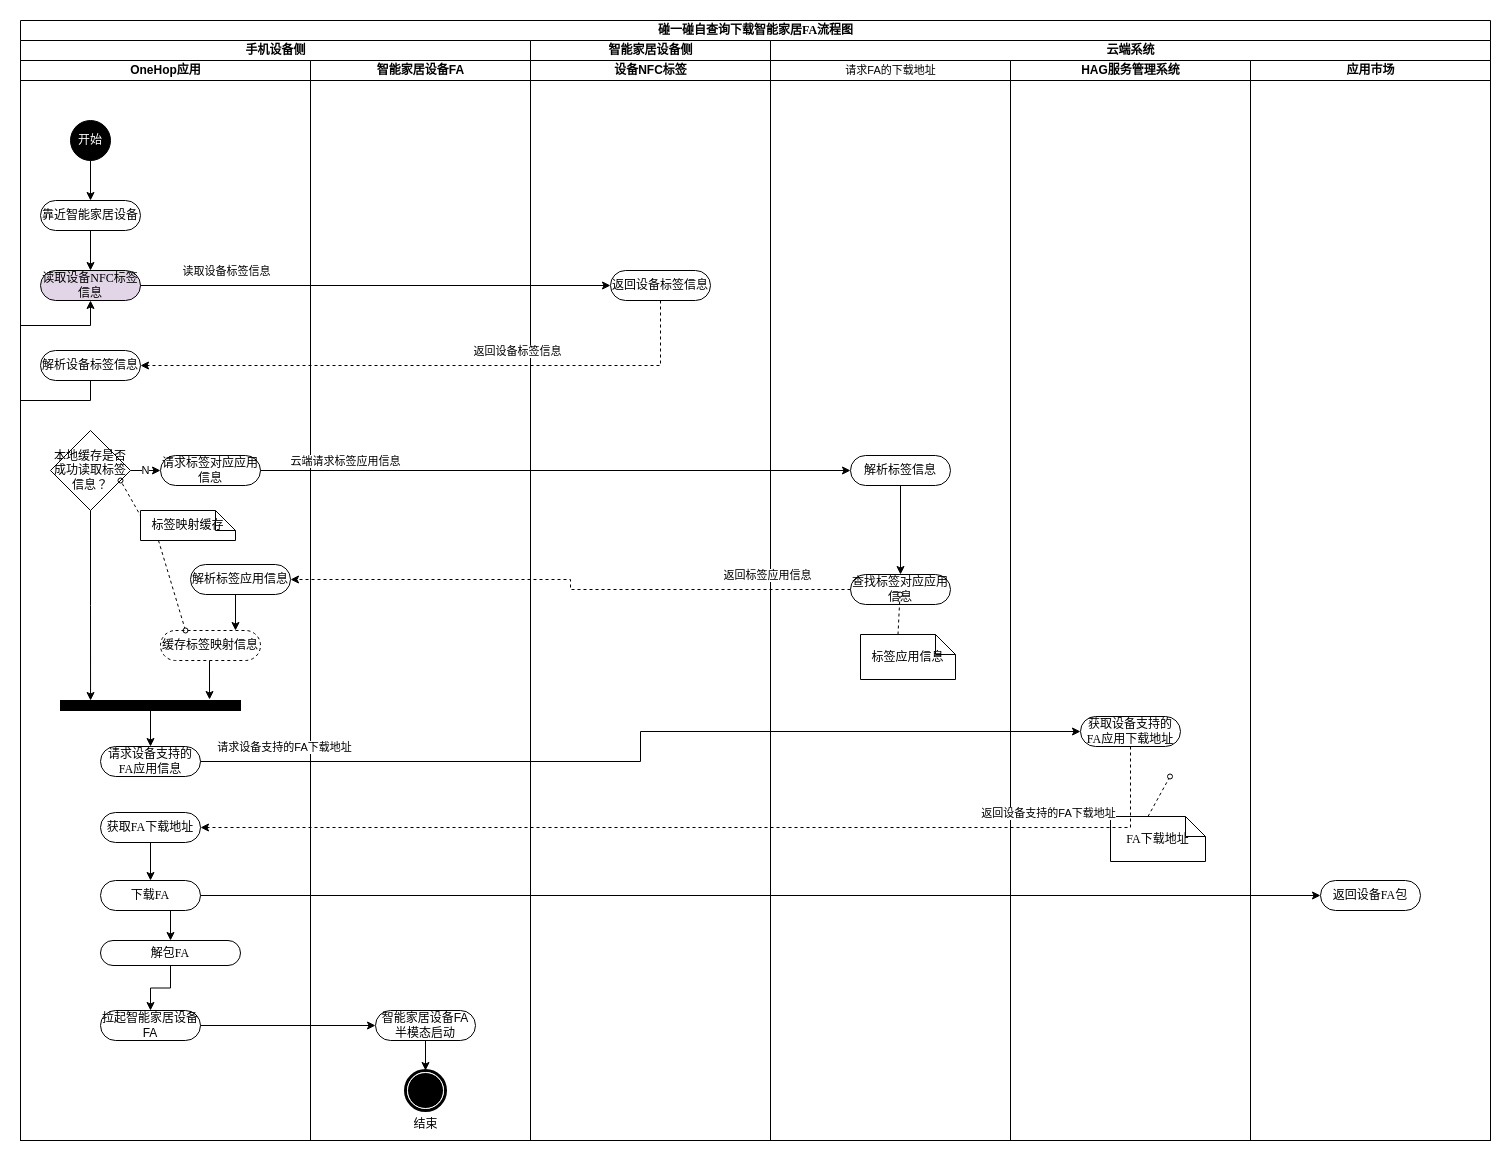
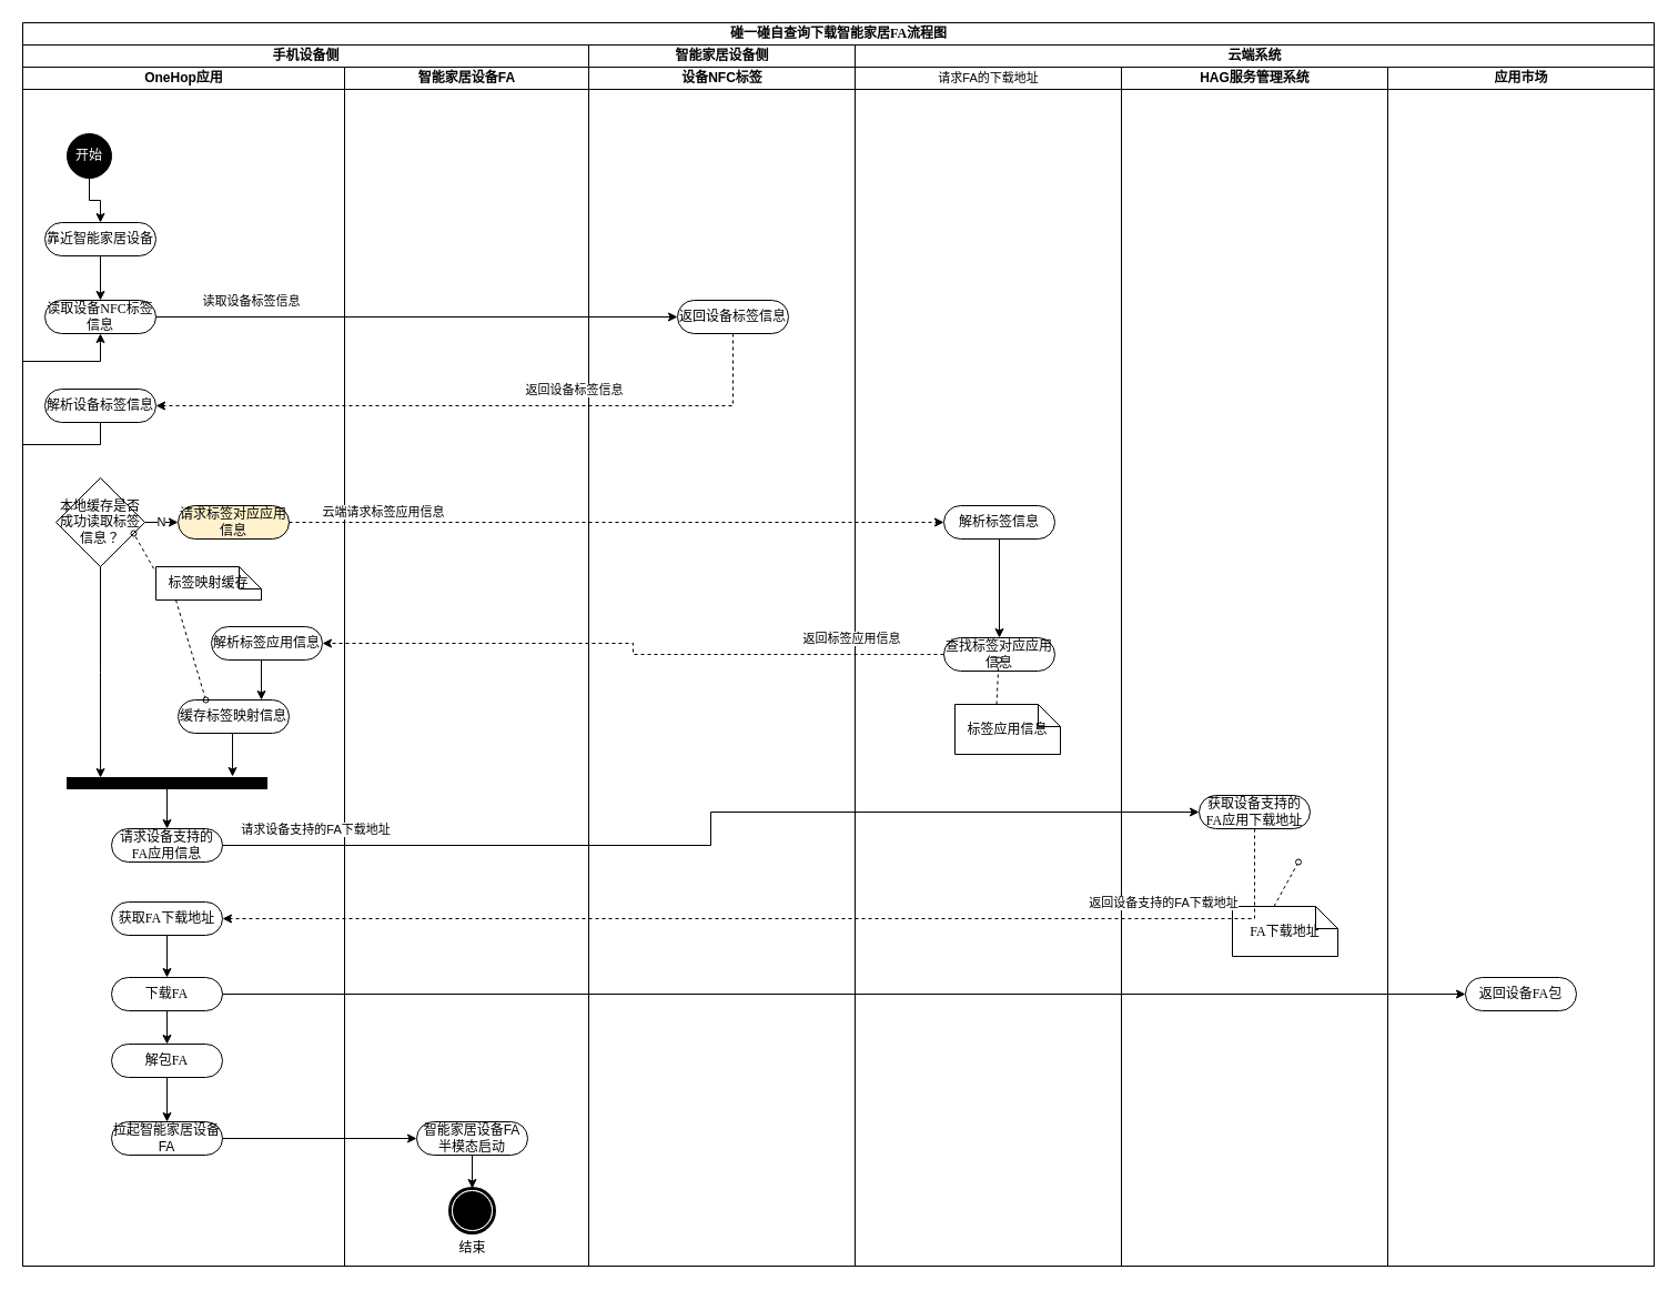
- <mxCell id="9" value="&lt;font color=&quot;#ffffff&quot;&gt;开始&lt;/font&gt;" style="ellipse;whiteSpace=wrap;html=1;rounded=0;shadow=0;comic=0;labelBackgroundColor=none;strokeWidth=1;fillColor=#000000;fontFamily=Verdana;fontSize=12;align=center;" vertex="1" parent="4"><mxGeometry x="50" y="60" width="40" height="40" as="geometry" /></mxCell>
+ <mxCell id="9" value="&lt;font color=&quot;#ffffff&quot;&gt;开始&lt;/font&gt;" style="ellipse;whiteSpace=wrap;html=1;rounded=0;shadow=0;comic=0;labelBackgroundColor=none;strokeWidth=1;fillColor=#000000;fontFamily=Verdana;fontSize=12;align=center;" vertex="1" parent="4"><mxGeometry x="40" y="60" width="40" height="40" as="geometry" /></mxCell>
- <mxCell id="12" value="读取设备NFC标签信息" style="rounded=1;whiteSpace=wrap;html=1;shadow=0;comic=0;labelBackgroundColor=none;strokeWidth=1;fontFamily=Verdana;fontSize=12;align=center;arcSize=50;fillColor=#e1d5e7;" vertex="1" parent="4"><mxGeometry x="20" y="210" width="100" height="30" as="geometry" /></mxCell>
+ <mxCell id="12" value="读取设备NFC标签信息" style="rounded=1;whiteSpace=wrap;html=1;shadow=0;comic=0;labelBackgroundColor=none;strokeWidth=1;fontFamily=Verdana;fontSize=12;align=center;arcSize=50;" vertex="1" parent="4"><mxGeometry x="20" y="210" width="100" height="30" as="geometry" /></mxCell>
- <mxCell id="29" value="请求标签对应应用信息" style="rounded=1;whiteSpace=wrap;html=1;shadow=0;comic=0;labelBackgroundColor=none;strokeWidth=1;fontFamily=Verdana;fontSize=12;align=center;arcSize=50;" vertex="1" parent="4"><mxGeometry x="140" y="395" width="100" height="30" as="geometry" /></mxCell>
+ <mxCell id="29" value="请求标签对应应用信息" style="rounded=1;whiteSpace=wrap;html=1;shadow=0;comic=0;labelBackgroundColor=none;strokeWidth=1;fontFamily=Verdana;fontSize=12;align=center;arcSize=50;fillColor=#fff2cc;" vertex="1" parent="4"><mxGeometry x="140" y="395" width="100" height="30" as="geometry" /></mxCell>
- <mxCell id="45" style="edgeStyle=orthogonalEdgeStyle;rounded=0;orthogonalLoop=1;jettySize=auto;html=1;exitX=1;exitY=0.5;exitDx=0;exitDy=0;entryX=0;entryY=0.5;entryDx=0;entryDy=0;" edge="1" parent="2" source="29" target="51"><mxGeometry relative="1" as="geometry" /></mxCell>
+ <mxCell id="45" style="edgeStyle=orthogonalEdgeStyle;rounded=0;orthogonalLoop=1;jettySize=auto;html=1;exitX=1;exitY=0.5;exitDx=0;exitDy=0;entryX=0;entryY=0.5;entryDx=0;entryDy=0;dashed=1;" edge="1" parent="2" source="29" target="51"><mxGeometry relative="1" as="geometry" /></mxCell>
- <mxCell id="28" value="缓存标签映射信息" style="rounded=1;whiteSpace=wrap;html=1;shadow=0;comic=0;labelBackgroundColor=none;strokeWidth=1;fontFamily=Verdana;fontSize=12;align=center;arcSize=50;dashed=1;" vertex="1" parent="4"><mxGeometry x="140" y="570" width="100" height="30" as="geometry" /></mxCell>
+ <mxCell id="28" value="缓存标签映射信息" style="rounded=1;whiteSpace=wrap;html=1;shadow=0;comic=0;labelBackgroundColor=none;strokeWidth=1;fontFamily=Verdana;fontSize=12;align=center;arcSize=50;" vertex="1" parent="4"><mxGeometry x="140" y="570" width="100" height="30" as="geometry" /></mxCell>
- <mxCell id="22" value="解包FA" style="rounded=1;whiteSpace=wrap;html=1;shadow=0;comic=0;labelBackgroundColor=none;strokeWidth=1;fontFamily=Verdana;fontSize=12;align=center;arcSize=50;" vertex="1" parent="4"><mxGeometry x="80" y="880" width="140" height="25" as="geometry" /></mxCell>
+ <mxCell id="22" value="解包FA" style="rounded=1;whiteSpace=wrap;html=1;shadow=0;comic=0;labelBackgroundColor=none;strokeWidth=1;fontFamily=Verdana;fontSize=12;align=center;arcSize=50;" vertex="1" parent="4"><mxGeometry x="80" y="880" width="100" height="30" as="geometry" /></mxCell>
